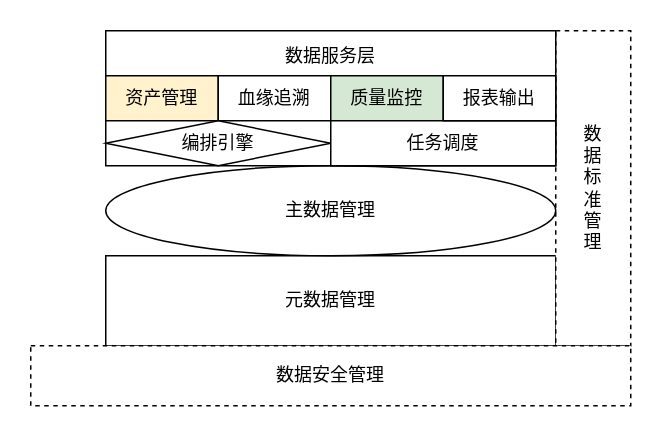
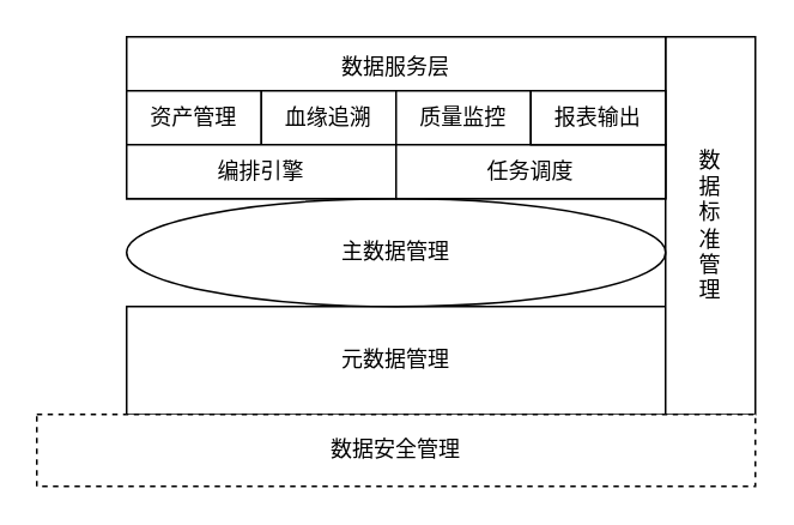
- <mxCell id="7" value="资产管理" style="rounded=0;whiteSpace=wrap;html=1;fillColor=#fff2cc;" vertex="1" parent="1"><mxGeometry x="70" y="50" width="75" height="30" as="geometry" /></mxCell>
+ <mxCell id="7" value="资产管理" style="rounded=0;whiteSpace=wrap;html=1;" vertex="1" parent="1"><mxGeometry x="70" y="50" width="75" height="30" as="geometry" /></mxCell>
- <mxCell id="9" value="质量监控" style="rounded=0;whiteSpace=wrap;html=1;fillColor=#d5e8d4;" vertex="1" parent="1"><mxGeometry x="220" y="50" width="75" height="30" as="geometry" /></mxCell>
+ <mxCell id="9" value="质量监控" style="rounded=0;whiteSpace=wrap;html=1;" vertex="1" parent="1"><mxGeometry x="220" y="50" width="75" height="30" as="geometry" /></mxCell>
- <mxCell id="10" value="编排引擎" style="rhombus;whiteSpace=wrap;html=1;" vertex="1" parent="1"><mxGeometry x="70" y="80" width="150" height="30" as="geometry" /></mxCell>
+ <mxCell id="10" value="编排引擎" style="rounded=0;whiteSpace=wrap;html=1;" vertex="1" parent="1"><mxGeometry x="70" y="80" width="150" height="30" as="geometry" /></mxCell>
- <mxCell id="3" value="数&lt;br&gt;据&lt;br&gt;标&lt;br&gt;准&lt;br&gt;管&lt;br&gt;理" style="rounded=0;whiteSpace=wrap;html=1;dashed=1;" vertex="1" parent="1"><mxGeometry x="370" y="20" width="50" height="210" as="geometry" /></mxCell>
+ <mxCell id="3" value="数&lt;br&gt;据&lt;br&gt;标&lt;br&gt;准&lt;br&gt;管&lt;br&gt;理" style="rounded=0;whiteSpace=wrap;html=1;" vertex="1" parent="1"><mxGeometry x="370" y="20" width="50" height="210" as="geometry" /></mxCell>
